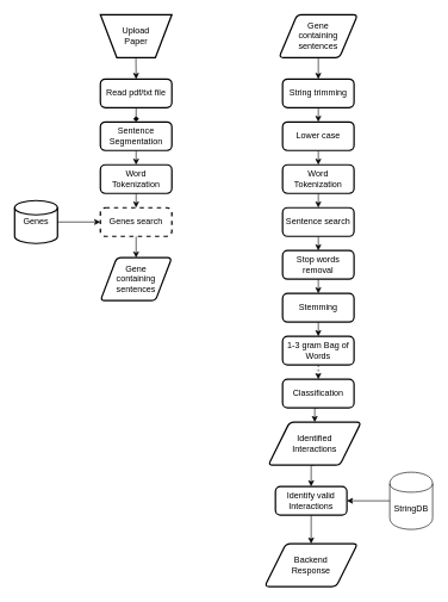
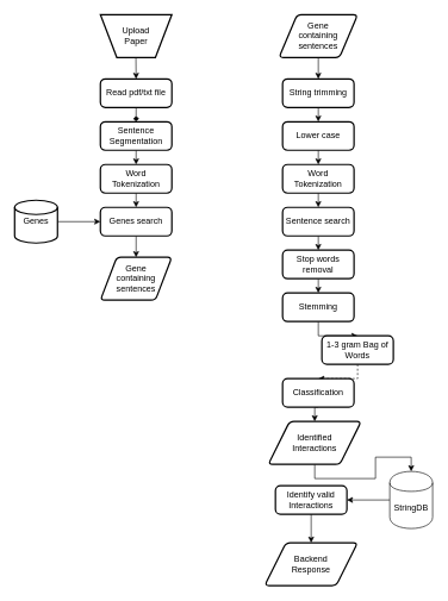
- <mxCell id="11" value="Genes search" style="rounded=1;whiteSpace=wrap;html=1;absoluteArcSize=1;arcSize=14;strokeWidth=2;dashed=1;" vertex="1" parent="1"><mxGeometry x="140" y="290" width="100" height="40" as="geometry" /></mxCell>
+ <mxCell id="11" value="Genes search" style="rounded=1;whiteSpace=wrap;html=1;absoluteArcSize=1;arcSize=14;strokeWidth=2;" vertex="1" parent="1"><mxGeometry x="140" y="290" width="100" height="40" as="geometry" /></mxCell>
- <mxCell id="31" value="1-3 gram Bag of Words" style="rounded=1;whiteSpace=wrap;html=1;absoluteArcSize=1;arcSize=14;strokeWidth=2;" vertex="1" parent="1"><mxGeometry x="395" y="470" width="100" height="40" as="geometry" /></mxCell>
+ <mxCell id="31" value="1-3 gram Bag of Words" style="rounded=1;whiteSpace=wrap;html=1;absoluteArcSize=1;arcSize=14;strokeWidth=2;" vertex="1" parent="1"><mxGeometry x="450" y="470" width="100" height="40" as="geometry" /></mxCell>
- <mxCell id="15" style="edgeStyle=orthogonalEdgeStyle;rounded=0;orthogonalLoop=1;jettySize=auto;html=1;exitX=0.5;exitY=1;exitDx=0;exitDy=0;entryX=0.5;entryY=0;entryDx=0;entryDy=0;" edge="1" parent="1" source="16" target="38"><mxGeometry relative="1" as="geometry" /></mxCell>
+ <mxCell id="15" style="edgeStyle=orthogonalEdgeStyle;rounded=0;orthogonalLoop=1;jettySize=auto;html=1;exitX=0.5;exitY=1;exitDx=0;exitDy=0;" edge="1" parent="1" source="16" target="36"><mxGeometry relative="1" as="geometry" /></mxCell>
